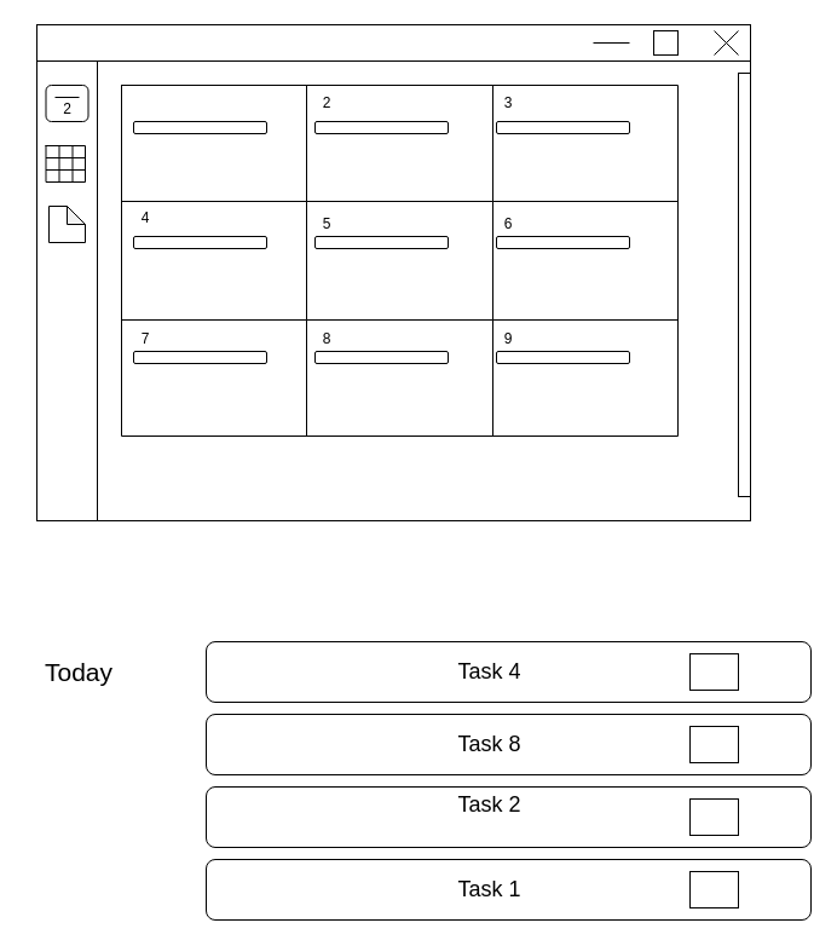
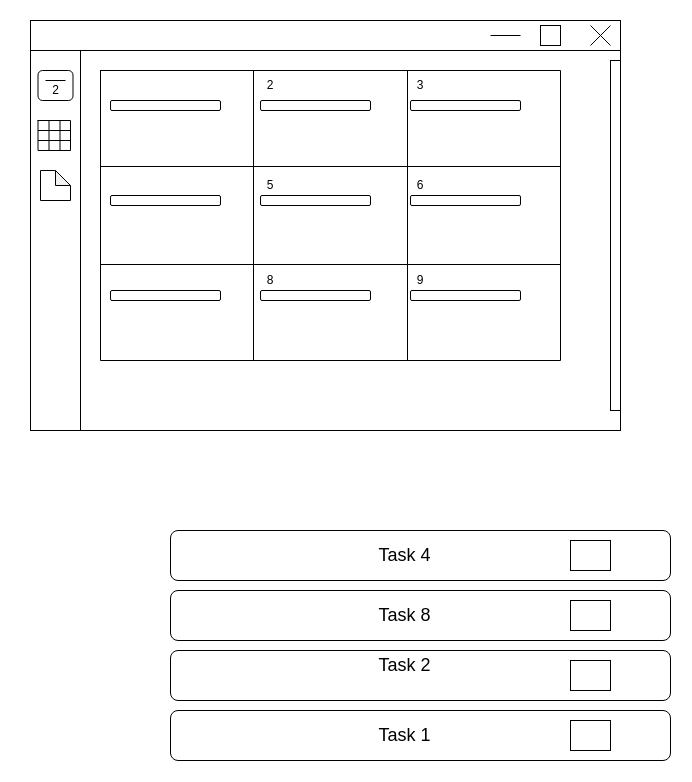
- <mxCell id="55" value="4" style="text;html=1;strokeColor=none;fillColor=none;align=center;verticalAlign=middle;whiteSpace=wrap;rounded=0;" vertex="1" parent="1"><mxGeometry x="100" y="170" width="40" height="20" as="geometry" /></mxCell>
- <mxCell id="58" value="7" style="text;html=1;strokeColor=none;fillColor=none;align=center;verticalAlign=middle;whiteSpace=wrap;rounded=0;" vertex="1" parent="1"><mxGeometry x="100" y="270" width="40" height="20" as="geometry" /></mxCell>
- <mxCell id="9" value="&lt;font style=&quot;font-size: 21px&quot;&gt;Today&lt;/font&gt;" style="text;html=1;strokeColor=none;fillColor=none;align=center;verticalAlign=middle;whiteSpace=wrap;rounded=0;" vertex="1" parent="1"><mxGeometry x="20" y="530" width="90" height="50" as="geometry" /></mxCell>
